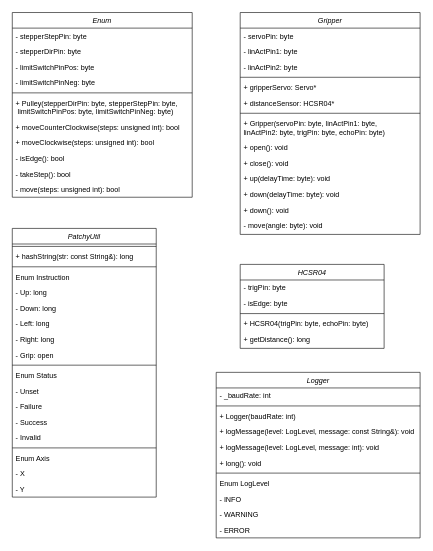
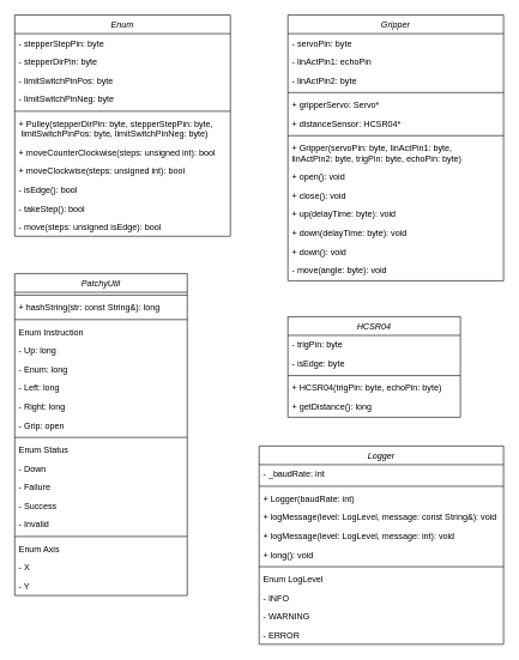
- <mxCell id="16" value="- linActPin1: byte" style="text;align=left;verticalAlign=top;spacingLeft=4;spacingRight=4;overflow=hidden;rotatable=0;points=[[0,0.5],[1,0.5]];portConstraint=eastwest;" vertex="1" parent="14"><mxGeometry y="52" width="300" height="26" as="geometry" /></mxCell>
+ <mxCell id="16" value="- linActPin1: echoPin" style="text;align=left;verticalAlign=top;spacingLeft=4;spacingRight=4;overflow=hidden;rotatable=0;points=[[0,0.5],[1,0.5]];portConstraint=eastwest;" vertex="1" parent="14"><mxGeometry y="52" width="300" height="26" as="geometry" /></mxCell>
- <mxCell id="13" value="- move(steps: unsigned int): bool" style="text;align=left;verticalAlign=top;spacingLeft=4;spacingRight=4;overflow=hidden;rotatable=0;points=[[0,0.5],[1,0.5]];portConstraint=eastwest;" vertex="1" parent="2"><mxGeometry y="282" width="300" height="26" as="geometry" /></mxCell>
+ <mxCell id="13" value="- move(steps: unsigned isEdge): bool" style="text;align=left;verticalAlign=top;spacingLeft=4;spacingRight=4;overflow=hidden;rotatable=0;points=[[0,0.5],[1,0.5]];portConstraint=eastwest;" vertex="1" parent="2"><mxGeometry y="282" width="300" height="26" as="geometry" /></mxCell>
- <mxCell id="41" value="- Down: long" style="text;align=left;verticalAlign=top;spacingLeft=4;spacingRight=4;overflow=hidden;rotatable=0;points=[[0,0.5],[1,0.5]];portConstraint=eastwest;" vertex="1" parent="35"><mxGeometry y="120" width="240" height="26" as="geometry" /></mxCell>
+ <mxCell id="41" value="- Enum: long" style="text;align=left;verticalAlign=top;spacingLeft=4;spacingRight=4;overflow=hidden;rotatable=0;points=[[0,0.5],[1,0.5]];portConstraint=eastwest;" vertex="1" parent="35"><mxGeometry y="120" width="240" height="26" as="geometry" /></mxCell>
- <mxCell id="47" value="- Unset" style="text;align=left;verticalAlign=top;spacingLeft=4;spacingRight=4;overflow=hidden;rotatable=0;points=[[0,0.5],[1,0.5]];portConstraint=eastwest;" vertex="1" parent="35"><mxGeometry y="258" width="240" height="26" as="geometry" /></mxCell>
+ <mxCell id="47" value="- Down" style="text;align=left;verticalAlign=top;spacingLeft=4;spacingRight=4;overflow=hidden;rotatable=0;points=[[0,0.5],[1,0.5]];portConstraint=eastwest;" vertex="1" parent="35"><mxGeometry y="258" width="240" height="26" as="geometry" /></mxCell>
